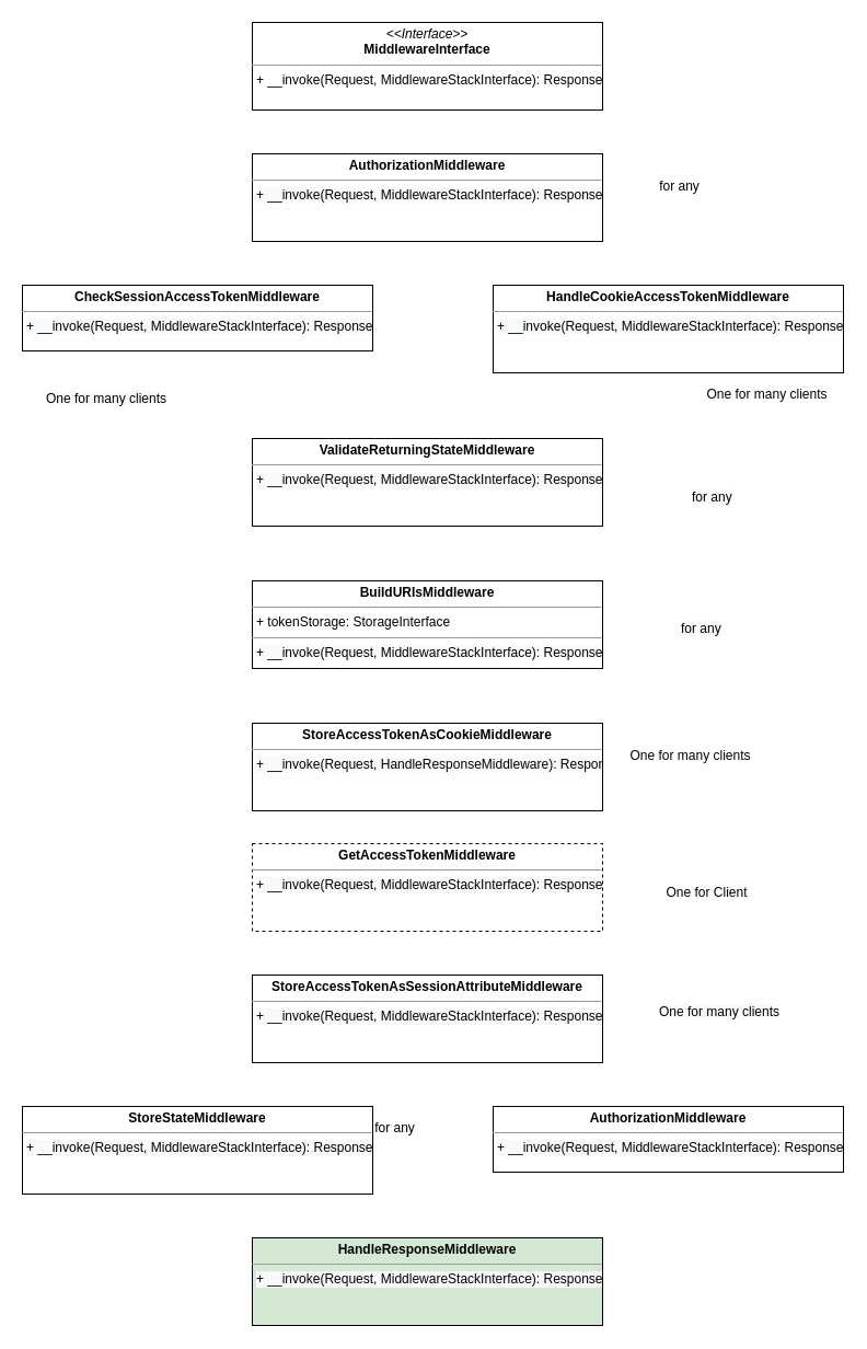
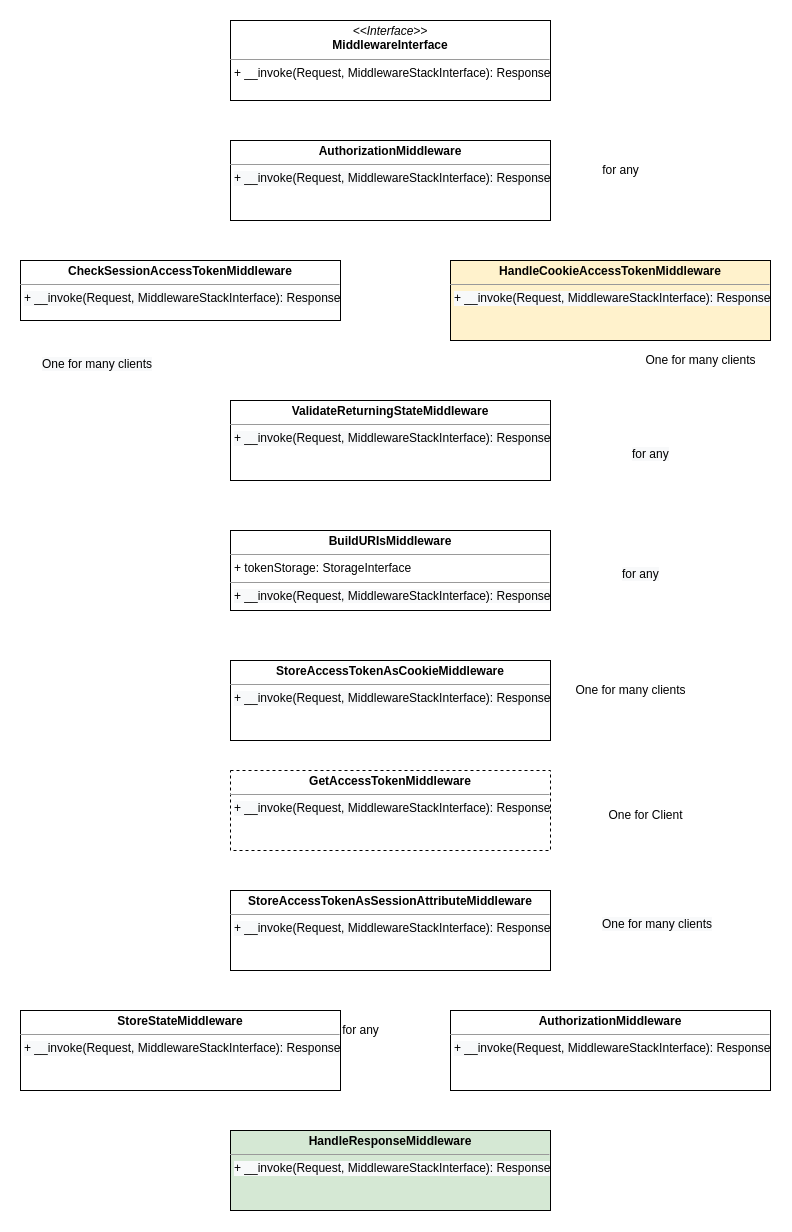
- <mxCell id="10" value="&lt;p style=&quot;margin: 0px ; margin-top: 4px ; text-align: center&quot;&gt;&lt;b&gt;HandleCookieAccessTokenMiddleware&lt;/b&gt;&lt;/p&gt;&lt;hr size=&quot;1&quot;&gt;&lt;p style=&quot;margin: 0px ; margin-left: 4px&quot;&gt;&lt;/p&gt;&lt;p style=&quot;margin: 0px ; margin-left: 4px&quot;&gt;&lt;span style=&quot;color: rgb(0 , 0 , 0) ; font-family: &amp;#34;helvetica&amp;#34; ; font-size: 12px ; font-style: normal ; font-weight: 400 ; letter-spacing: normal ; text-align: left ; text-indent: 0px ; text-transform: none ; word-spacing: 0px ; background-color: rgb(248 , 249 , 250) ; float: none ; display: inline&quot;&gt;&lt;/span&gt;&lt;/p&gt;&lt;p style=&quot;color: rgb(0 , 0 , 0) ; font-family: &amp;#34;helvetica&amp;#34; ; font-size: 12px ; font-style: normal ; letter-spacing: normal ; text-align: left ; text-indent: 0px ; text-transform: none ; word-spacing: 0px ; background-color: rgb(248 , 249 , 250) ; margin: 0px 0px 0px 4px ; font-weight: 400&quot;&gt;&lt;span&gt;+ __invoke(&lt;/span&gt;Request&lt;span&gt;,&amp;nbsp;&lt;/span&gt;MiddlewareStackInterface&lt;span&gt;): Response&lt;/span&gt;&lt;/p&gt;" style="verticalAlign=top;align=left;overflow=fill;fontSize=12;fontFamily=Helvetica;html=1;" parent="1" vertex="1"><mxGeometry x="450" y="260" width="320" height="80" as="geometry" /></mxCell>
+ <mxCell id="10" value="&lt;p style=&quot;margin: 0px ; margin-top: 4px ; text-align: center&quot;&gt;&lt;b&gt;HandleCookieAccessTokenMiddleware&lt;/b&gt;&lt;/p&gt;&lt;hr size=&quot;1&quot;&gt;&lt;p style=&quot;margin: 0px ; margin-left: 4px&quot;&gt;&lt;/p&gt;&lt;p style=&quot;margin: 0px ; margin-left: 4px&quot;&gt;&lt;span style=&quot;color: rgb(0 , 0 , 0) ; font-family: &amp;#34;helvetica&amp;#34; ; font-size: 12px ; font-style: normal ; font-weight: 400 ; letter-spacing: normal ; text-align: left ; text-indent: 0px ; text-transform: none ; word-spacing: 0px ; background-color: rgb(248 , 249 , 250) ; float: none ; display: inline&quot;&gt;&lt;/span&gt;&lt;/p&gt;&lt;p style=&quot;color: rgb(0 , 0 , 0) ; font-family: &amp;#34;helvetica&amp;#34; ; font-size: 12px ; font-style: normal ; letter-spacing: normal ; text-align: left ; text-indent: 0px ; text-transform: none ; word-spacing: 0px ; background-color: rgb(248 , 249 , 250) ; margin: 0px 0px 0px 4px ; font-weight: 400&quot;&gt;&lt;span&gt;+ __invoke(&lt;/span&gt;Request&lt;span&gt;,&amp;nbsp;&lt;/span&gt;MiddlewareStackInterface&lt;span&gt;): Response&lt;/span&gt;&lt;/p&gt;" style="verticalAlign=top;align=left;overflow=fill;fontSize=12;fontFamily=Helvetica;html=1;fillColor=#fff2cc;" parent="1" vertex="1"><mxGeometry x="450" y="260" width="320" height="80" as="geometry" /></mxCell>
- <mxCell id="13" value="&lt;p style=&quot;margin: 0px ; margin-top: 4px ; text-align: center&quot;&gt;&lt;b&gt;StoreAccessTokenAsCookieMiddleware&lt;/b&gt;&lt;/p&gt;&lt;hr size=&quot;1&quot;&gt;&lt;p style=&quot;margin: 0px ; margin-left: 4px&quot;&gt;&lt;/p&gt;&lt;p style=&quot;margin: 0px ; margin-left: 4px&quot;&gt;&lt;span style=&quot;color: rgb(0 , 0 , 0) ; font-family: &amp;#34;helvetica&amp;#34; ; font-size: 12px ; font-style: normal ; font-weight: 400 ; letter-spacing: normal ; text-align: left ; text-indent: 0px ; text-transform: none ; word-spacing: 0px ; background-color: rgb(248 , 249 , 250) ; float: none ; display: inline&quot;&gt;&lt;/span&gt;&lt;/p&gt;&lt;p style=&quot;color: rgb(0 , 0 , 0) ; font-family: &amp;#34;helvetica&amp;#34; ; font-size: 12px ; font-style: normal ; letter-spacing: normal ; text-align: left ; text-indent: 0px ; text-transform: none ; word-spacing: 0px ; background-color: rgb(248 , 249 , 250) ; margin: 0px 0px 0px 4px ; font-weight: 400&quot;&gt;&lt;span&gt;+ __invoke(&lt;/span&gt;Request&lt;span&gt;,&amp;nbsp;&lt;/span&gt;HandleResponseMiddleware&lt;span&gt;): Response&lt;/span&gt;&lt;/p&gt;" style="verticalAlign=top;align=left;overflow=fill;fontSize=12;fontFamily=Helvetica;html=1;" parent="1" vertex="1"><mxGeometry x="230" y="660" width="320" height="80" as="geometry" /></mxCell>
+ <mxCell id="13" value="&lt;p style=&quot;margin: 0px ; margin-top: 4px ; text-align: center&quot;&gt;&lt;b&gt;StoreAccessTokenAsCookieMiddleware&lt;/b&gt;&lt;/p&gt;&lt;hr size=&quot;1&quot;&gt;&lt;p style=&quot;margin: 0px ; margin-left: 4px&quot;&gt;&lt;/p&gt;&lt;p style=&quot;margin: 0px ; margin-left: 4px&quot;&gt;&lt;span style=&quot;color: rgb(0 , 0 , 0) ; font-family: &amp;#34;helvetica&amp;#34; ; font-size: 12px ; font-style: normal ; font-weight: 400 ; letter-spacing: normal ; text-align: left ; text-indent: 0px ; text-transform: none ; word-spacing: 0px ; background-color: rgb(248 , 249 , 250) ; float: none ; display: inline&quot;&gt;&lt;/span&gt;&lt;/p&gt;&lt;p style=&quot;color: rgb(0 , 0 , 0) ; font-family: &amp;#34;helvetica&amp;#34; ; font-size: 12px ; font-style: normal ; letter-spacing: normal ; text-align: left ; text-indent: 0px ; text-transform: none ; word-spacing: 0px ; background-color: rgb(248 , 249 , 250) ; margin: 0px 0px 0px 4px ; font-weight: 400&quot;&gt;&lt;span&gt;+ __invoke(&lt;/span&gt;Request&lt;span&gt;,&amp;nbsp;&lt;/span&gt;MiddlewareStackInterface&lt;span&gt;): Response&lt;/span&gt;&lt;/p&gt;" style="verticalAlign=top;align=left;overflow=fill;fontSize=12;fontFamily=Helvetica;html=1;" parent="1" vertex="1"><mxGeometry x="230" y="660" width="320" height="80" as="geometry" /></mxCell>
- <mxCell id="7" value="&lt;p style=&quot;margin: 0px ; margin-top: 4px ; text-align: center&quot;&gt;&lt;b&gt;AuthorizationMiddleware&lt;/b&gt;&lt;/p&gt;&lt;hr size=&quot;1&quot;&gt;&lt;p style=&quot;margin: 0px ; margin-left: 4px&quot;&gt;&lt;/p&gt;&lt;p style=&quot;margin: 0px ; margin-left: 4px&quot;&gt;&lt;span style=&quot;color: rgb(0 , 0 , 0) ; font-family: &amp;#34;helvetica&amp;#34; ; font-size: 12px ; font-style: normal ; font-weight: 400 ; letter-spacing: normal ; text-align: left ; text-indent: 0px ; text-transform: none ; word-spacing: 0px ; background-color: rgb(248 , 249 , 250) ; float: none ; display: inline&quot;&gt;&lt;/span&gt;&lt;/p&gt;&lt;p style=&quot;color: rgb(0 , 0 , 0) ; font-family: &amp;#34;helvetica&amp;#34; ; font-size: 12px ; font-style: normal ; font-weight: 400 ; letter-spacing: normal ; text-align: left ; text-indent: 0px ; text-transform: none ; word-spacing: 0px ; background-color: rgb(248 , 249 , 250) ; margin: 0px 0px 0px 4px&quot;&gt;&lt;span&gt;+ __invoke(&lt;/span&gt;Request&lt;span&gt;,&amp;nbsp;&lt;/span&gt;MiddlewareStackInterface&lt;span&gt;): ResponseInterface&lt;/span&gt;&lt;/p&gt;" style="verticalAlign=top;align=left;overflow=fill;fontSize=12;fontFamily=Helvetica;html=1;" parent="1" vertex="1"><mxGeometry x="450" y="1010" width="320" height="60" as="geometry" /></mxCell>
+ <mxCell id="7" value="&lt;p style=&quot;margin: 0px ; margin-top: 4px ; text-align: center&quot;&gt;&lt;b&gt;AuthorizationMiddleware&lt;/b&gt;&lt;/p&gt;&lt;hr size=&quot;1&quot;&gt;&lt;p style=&quot;margin: 0px ; margin-left: 4px&quot;&gt;&lt;/p&gt;&lt;p style=&quot;margin: 0px ; margin-left: 4px&quot;&gt;&lt;span style=&quot;color: rgb(0 , 0 , 0) ; font-family: &amp;#34;helvetica&amp;#34; ; font-size: 12px ; font-style: normal ; font-weight: 400 ; letter-spacing: normal ; text-align: left ; text-indent: 0px ; text-transform: none ; word-spacing: 0px ; background-color: rgb(248 , 249 , 250) ; float: none ; display: inline&quot;&gt;&lt;/span&gt;&lt;/p&gt;&lt;p style=&quot;color: rgb(0 , 0 , 0) ; font-family: &amp;#34;helvetica&amp;#34; ; font-size: 12px ; font-style: normal ; font-weight: 400 ; letter-spacing: normal ; text-align: left ; text-indent: 0px ; text-transform: none ; word-spacing: 0px ; background-color: rgb(248 , 249 , 250) ; margin: 0px 0px 0px 4px&quot;&gt;&lt;span&gt;+ __invoke(&lt;/span&gt;Request&lt;span&gt;,&amp;nbsp;&lt;/span&gt;MiddlewareStackInterface&lt;span&gt;): ResponseInterface&lt;/span&gt;&lt;/p&gt;" style="verticalAlign=top;align=left;overflow=fill;fontSize=12;fontFamily=Helvetica;html=1;" parent="1" vertex="1"><mxGeometry x="450" y="1010" width="320" height="80" as="geometry" /></mxCell>
